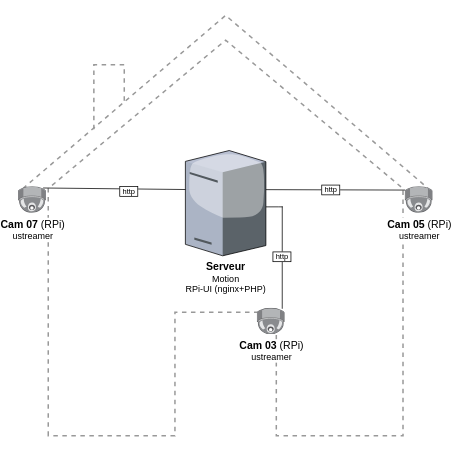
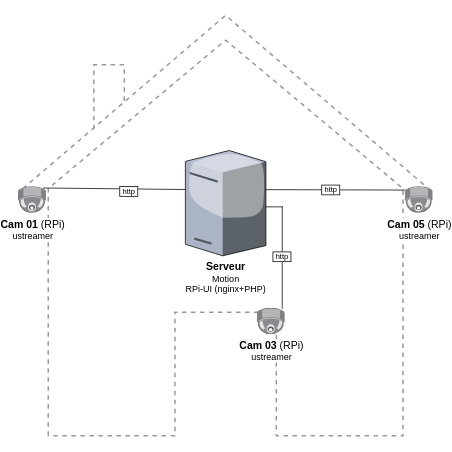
- <mxCell id="8" value="&lt;font style=&quot;font-size: 14px;&quot;&gt;&lt;b&gt;Cam 07&lt;/b&gt;&amp;nbsp;(RPi)&lt;br&gt;&lt;/font&gt;&lt;font style=&quot;font-size: 12px;&quot;&gt;ustreamer&lt;/font&gt;" style="points=[];aspect=fixed;html=1;align=center;shadow=0;dashed=0;image;image=img/lib/allied_telesis/security/Surveillance_Camera_Ceiling.svg;strokeColor=#000000;" vertex="1" parent="1"><mxGeometry x="20.01" y="248" width="37.2" height="35.4" as="geometry" /></mxCell>
+ <mxCell id="8" value="&lt;font style=&quot;font-size: 14px;&quot;&gt;&lt;b&gt;Cam 01&lt;/b&gt;&amp;nbsp;(RPi)&lt;br&gt;&lt;/font&gt;&lt;font style=&quot;font-size: 12px;&quot;&gt;ustreamer&lt;/font&gt;" style="points=[];aspect=fixed;html=1;align=center;shadow=0;dashed=0;image;image=img/lib/allied_telesis/security/Surveillance_Camera_Ceiling.svg;strokeColor=#000000;" vertex="1" parent="1"><mxGeometry x="20.01" y="248" width="37.2" height="35.4" as="geometry" /></mxCell>
